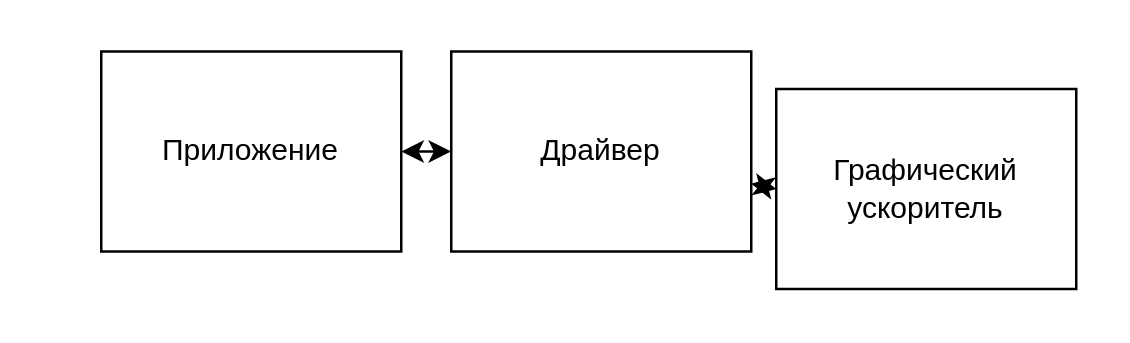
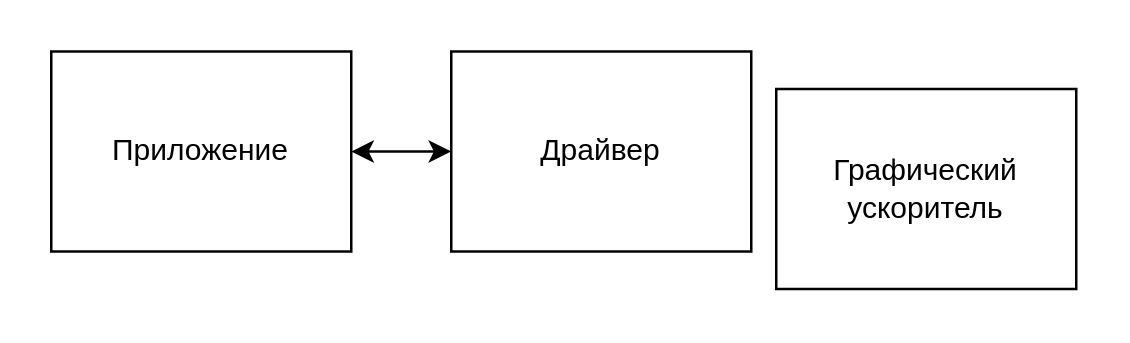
- <mxCell id="3" value="Приложение" style="rounded=0;whiteSpace=wrap;" vertex="1" parent="1"><mxGeometry x="40" y="20" width="120" height="80" as="geometry" /></mxCell>
+ <mxCell id="3" value="Приложение" style="rounded=0;whiteSpace=wrap;" vertex="1" parent="1"><mxGeometry x="20" y="20" width="120" height="80" as="geometry" /></mxCell>
- <mxCell id="4" style="edgeStyle=none;html=1;entryX=0;entryY=0.5;entryDx=0;entryDy=0;startArrow=classic;startFill=1;" edge="1" parent="1" source="5" target="6"><mxGeometry relative="1" as="geometry" /></mxCell>
